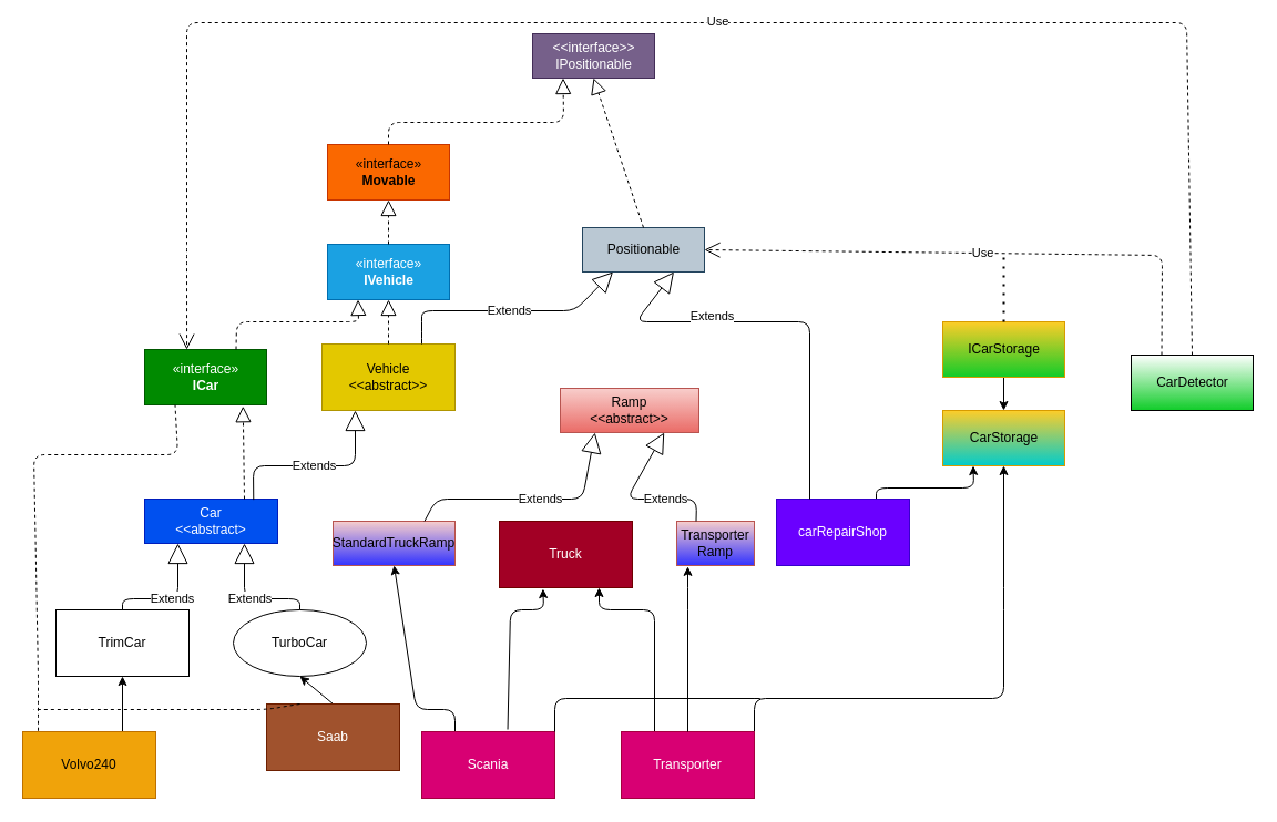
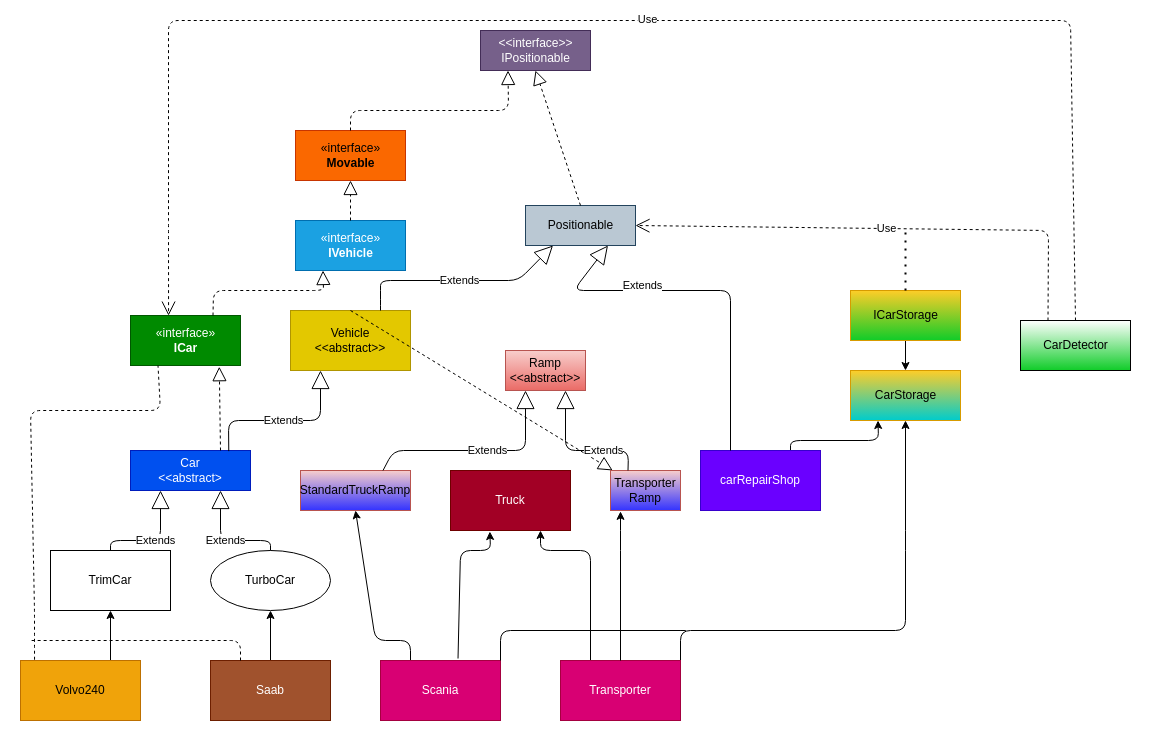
- <mxCell id="35" value="" style="endArrow=block;dashed=1;endFill=0;endSize=12;html=1;exitX=0.5;exitY=0;exitDx=0;exitDy=0;entryX=0.5;entryY=1;entryDx=0;entryDy=0;" parent="1" source="15" target="23" edge="1"><mxGeometry width="160" relative="1" as="geometry"><mxPoint x="290" y="330" as="sourcePoint" /><mxPoint x="450" y="330" as="targetPoint" /></mxGeometry></mxCell>
+ <mxCell id="35" value="" style="endArrow=block;dashed=1;endFill=0;endSize=12;html=1;exitX=0.5;exitY=0;exitDx=0;exitDy=0;" parent="1" source="15" target="44" edge="1"><mxGeometry width="160" relative="1" as="geometry"><mxPoint x="290" y="330" as="sourcePoint" /><mxPoint x="450" y="330" as="targetPoint" /></mxGeometry></mxCell>
- <mxCell id="14" value="Ramp&lt;br&gt;&amp;lt;&amp;lt;abstract&amp;gt;&amp;gt;" style="rounded=0;whiteSpace=wrap;html=1;fillColor=#f8cecc;gradientColor=#ea6b66;strokeColor=#b85450;" parent="1" vertex="1"><mxGeometry x="505" y="350" width="125" height="40" as="geometry" /></mxCell>
+ <mxCell id="14" value="Ramp&lt;br&gt;&amp;lt;&amp;lt;abstract&amp;gt;&amp;gt;" style="rounded=0;whiteSpace=wrap;html=1;fillColor=#f8cecc;gradientColor=#ea6b66;strokeColor=#b85450;" parent="1" vertex="1"><mxGeometry x="505" y="350" width="80" height="40" as="geometry" /></mxCell>
- <mxCell id="8" value="Saab" style="rounded=0;whiteSpace=wrap;html=1;fillColor=#a0522d;fontColor=#ffffff;strokeColor=#6D1F00;" parent="1" vertex="1"><mxGeometry x="240" y="635" width="120" height="60" as="geometry" /></mxCell>
+ <mxCell id="8" value="Saab" style="rounded=0;whiteSpace=wrap;html=1;fillColor=#a0522d;fontColor=#ffffff;strokeColor=#6D1F00;" parent="1" vertex="1"><mxGeometry x="210" y="660" width="120" height="60" as="geometry" /></mxCell>
